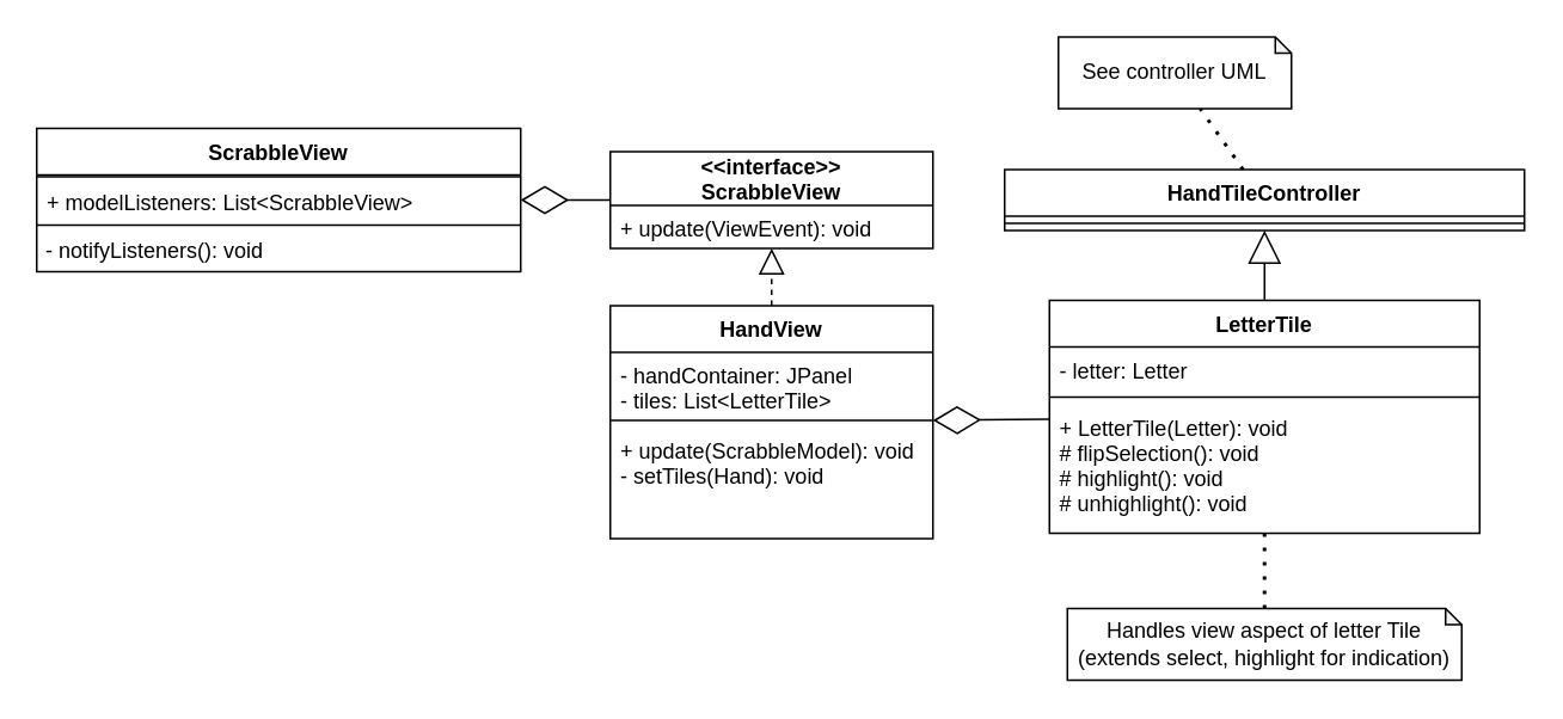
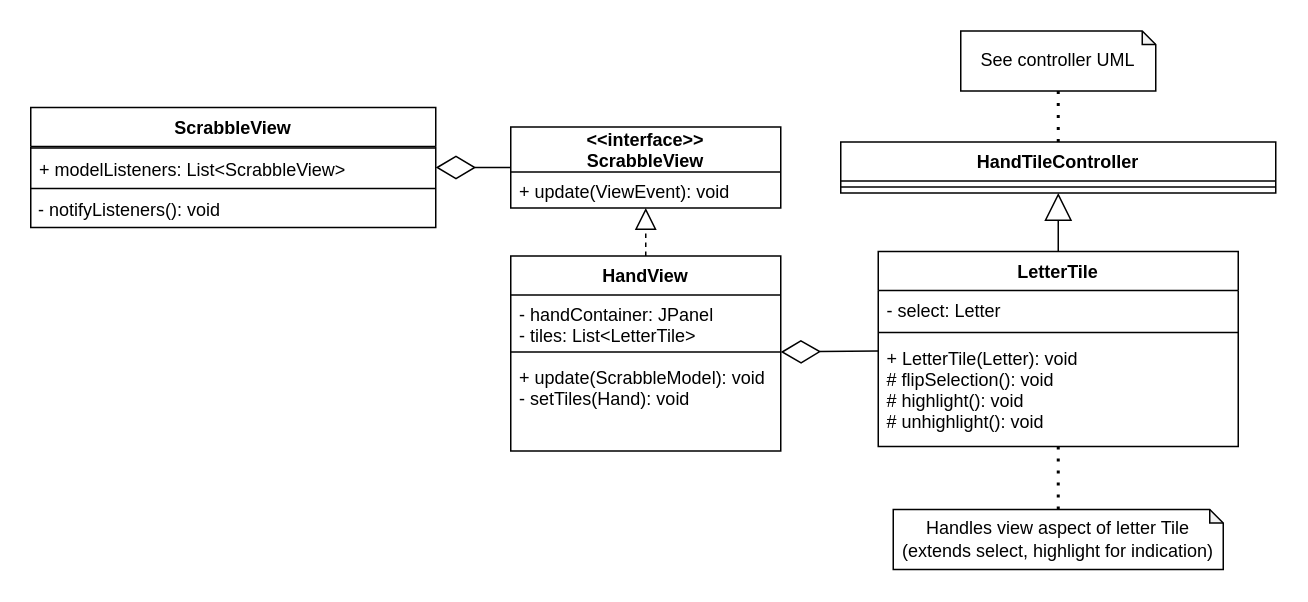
- <mxCell id="24" value="See controller UML" style="shape=note;whiteSpace=wrap;html=1;backgroundOutline=1;darkOpacity=0.05;size=9;" parent="1" vertex="1"><mxGeometry x="590" y="20" width="130" height="40" as="geometry" /></mxCell>
+ <mxCell id="24" value="See controller UML" style="shape=note;whiteSpace=wrap;html=1;backgroundOutline=1;darkOpacity=0.05;size=9;" parent="1" vertex="1"><mxGeometry x="640" y="20" width="130" height="40" as="geometry" /></mxCell>
- <mxCell id="15" value="- letter: Letter" style="text;strokeColor=none;fillColor=none;align=left;verticalAlign=top;spacingLeft=4;spacingRight=4;overflow=hidden;rotatable=0;points=[[0,0.5],[1,0.5]];portConstraint=eastwest;" parent="14" vertex="1"><mxGeometry y="26" width="240" height="24" as="geometry" /></mxCell>
+ <mxCell id="15" value="- select: Letter" style="text;strokeColor=none;fillColor=none;align=left;verticalAlign=top;spacingLeft=4;spacingRight=4;overflow=hidden;rotatable=0;points=[[0,0.5],[1,0.5]];portConstraint=eastwest;" parent="14" vertex="1"><mxGeometry y="26" width="240" height="24" as="geometry" /></mxCell>
